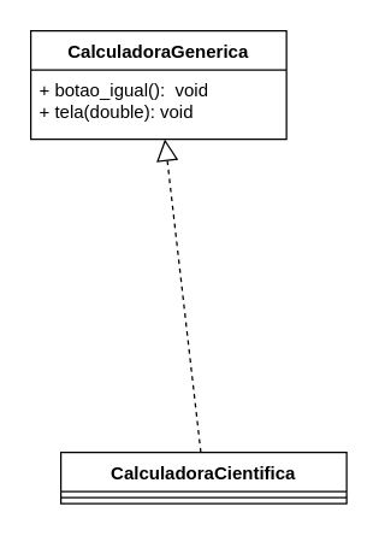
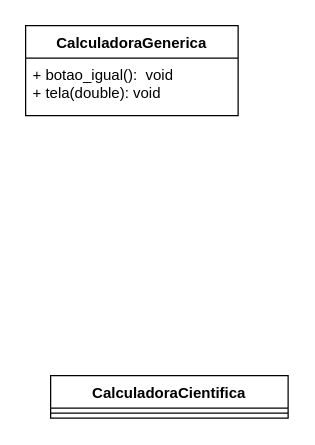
- <mxCell id="6" value="" style="endArrow=block;dashed=1;endFill=0;endSize=12;html=1;" edge="1" parent="1" source="4" target="2"><mxGeometry width="160" relative="1" as="geometry"><mxPoint x="160" y="270" as="sourcePoint" /><mxPoint x="320" y="270" as="targetPoint" /></mxGeometry></mxCell>
